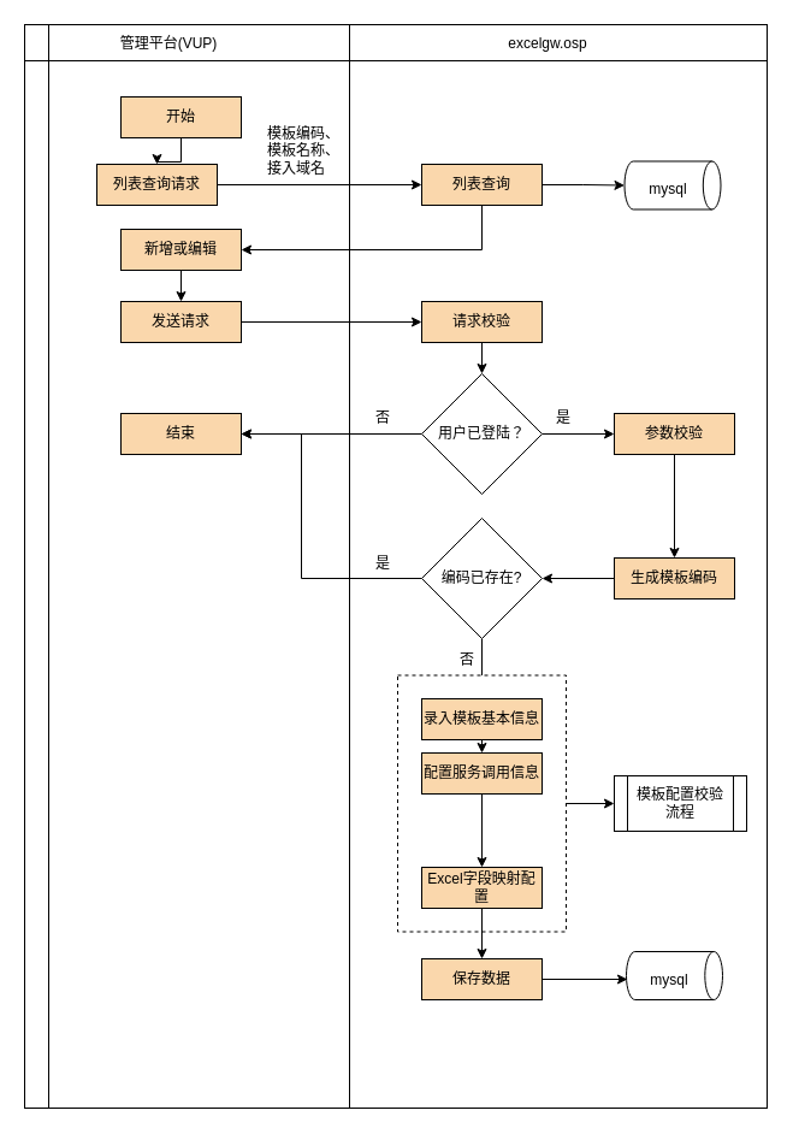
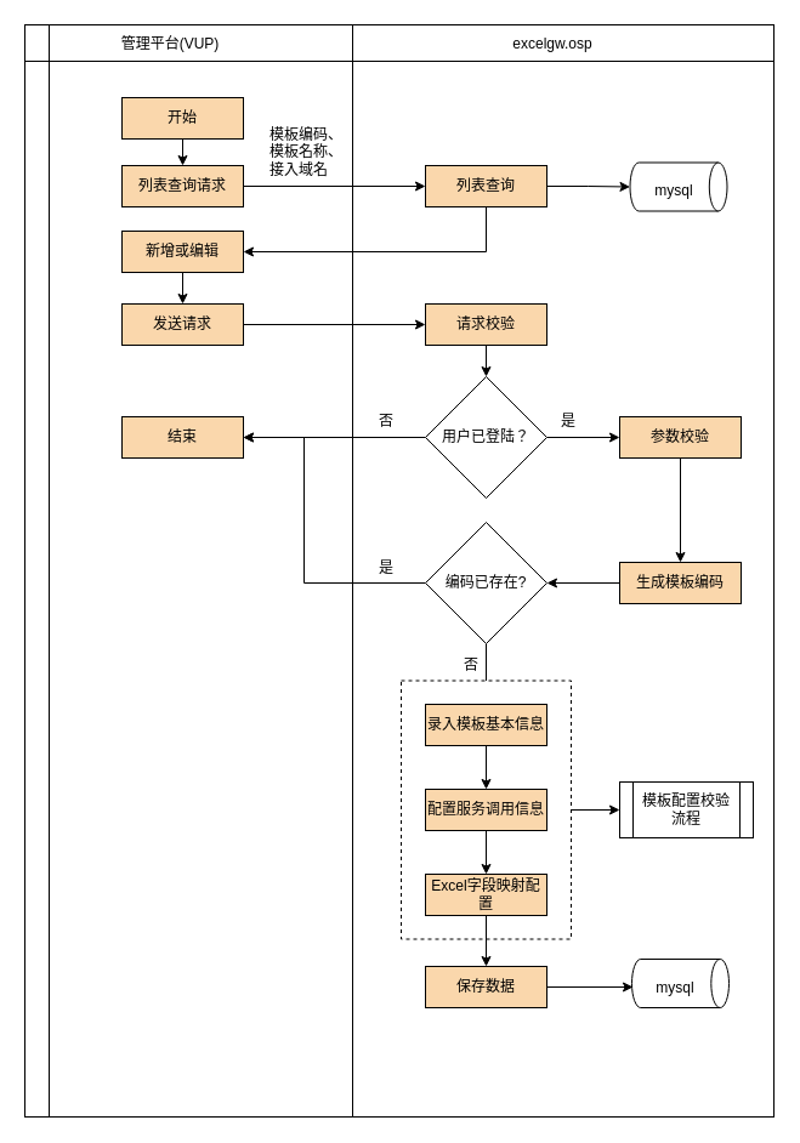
- <mxCell id="7" value="列表查询请求" style="rounded=0;whiteSpace=wrap;html=1;fillColor=#fad7ac;strokeColor=default;" vertex="1" parent="1"><mxGeometry x="80" y="136" width="100" height="34" as="geometry" /></mxCell>
+ <mxCell id="7" value="列表查询请求" style="rounded=0;whiteSpace=wrap;html=1;fillColor=#fad7ac;strokeColor=default;" vertex="1" parent="1"><mxGeometry x="100" y="136" width="100" height="34" as="geometry" /></mxCell>
- <mxCell id="38" value="配置服务调用信息" style="rounded=0;whiteSpace=wrap;html=1;fillColor=#fad7ac;strokeColor=default;" vertex="1" parent="1"><mxGeometry x="350" y="625" width="100" height="34" as="geometry" /></mxCell>
+ <mxCell id="38" value="配置服务调用信息" style="rounded=0;whiteSpace=wrap;html=1;fillColor=#fad7ac;strokeColor=default;" vertex="1" parent="1"><mxGeometry x="350" y="650" width="100" height="34" as="geometry" /></mxCell>
